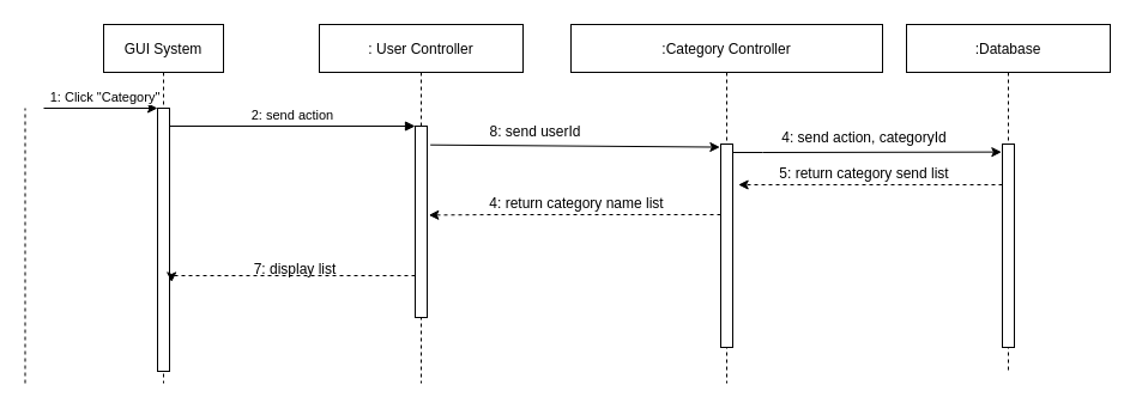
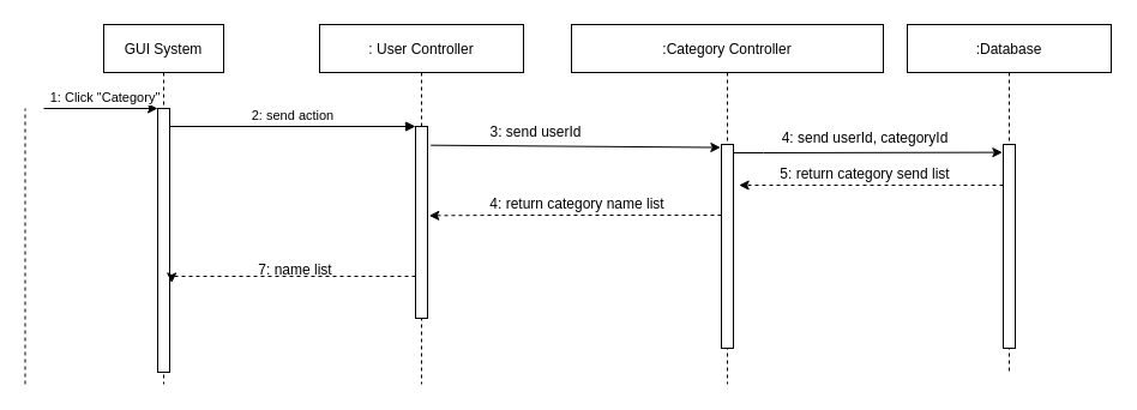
- <mxCell id="15" value="8: send userId" style="text;html=1;align=center;verticalAlign=middle;resizable=0;points=[];autosize=1;strokeColor=none;fillColor=none;" vertex="1" parent="1"><mxGeometry x="396" y="95" width="100" height="30" as="geometry" /></mxCell>
+ <mxCell id="15" value="3: send userId" style="text;html=1;align=center;verticalAlign=middle;resizable=0;points=[];autosize=1;strokeColor=none;fillColor=none;" vertex="1" parent="1"><mxGeometry x="396" y="95" width="100" height="30" as="geometry" /></mxCell>
- <mxCell id="20" value="4: send action, categoryId" style="text;html=1;strokeColor=none;fillColor=none;align=center;verticalAlign=middle;whiteSpace=wrap;rounded=0;" vertex="1" parent="1"><mxGeometry x="646" y="100" width="150" height="30" as="geometry" /></mxCell>
+ <mxCell id="20" value="4: send userId, categoryId" style="text;html=1;strokeColor=none;fillColor=none;align=center;verticalAlign=middle;whiteSpace=wrap;rounded=0;" vertex="1" parent="1"><mxGeometry x="646" y="100" width="150" height="30" as="geometry" /></mxCell>
- <mxCell id="6" value="7: display list" style="text;html=1;strokeColor=none;fillColor=none;align=center;verticalAlign=middle;whiteSpace=wrap;rounded=0;" vertex="1" parent="4"><mxGeometry x="-60" y="190" width="80" height="30" as="geometry" /></mxCell>
+ <mxCell id="6" value="7: name list" style="text;html=1;strokeColor=none;fillColor=none;align=center;verticalAlign=middle;whiteSpace=wrap;rounded=0;" vertex="1" parent="4"><mxGeometry x="-60" y="190" width="80" height="30" as="geometry" /></mxCell>
